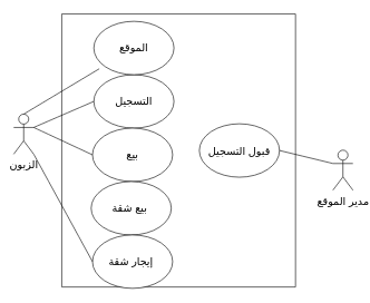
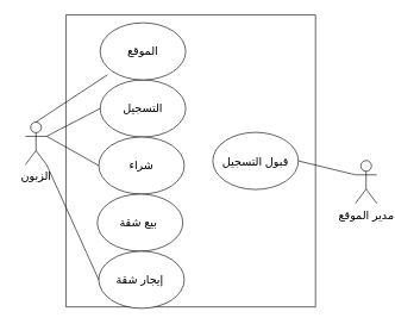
- <mxCell id="3" value="الزبون" style="shape=umlActor;verticalLabelPosition=bottom;verticalAlign=top;html=1;outlineConnect=0;fontSize=16;" parent="1" vertex="1"><mxGeometry x="20" y="170" width="30" height="60" as="geometry" /></mxCell>
+ <mxCell id="3" value="الزبون" style="shape=umlActor;verticalLabelPosition=bottom;verticalAlign=top;html=1;outlineConnect=0;fontSize=16;" parent="1" vertex="1"><mxGeometry x="35" y="170" width="30" height="60" as="geometry" /></mxCell>
- <mxCell id="7" value="بيع" style="ellipse;whiteSpace=wrap;html=1;fontSize=16;" parent="4" vertex="1"><mxGeometry x="46" y="171" width="120" height="80" as="geometry" /></mxCell>
+ <mxCell id="7" value="شراء" style="ellipse;whiteSpace=wrap;html=1;fontSize=16;" parent="4" vertex="1"><mxGeometry x="46" y="171" width="120" height="80" as="geometry" /></mxCell>
